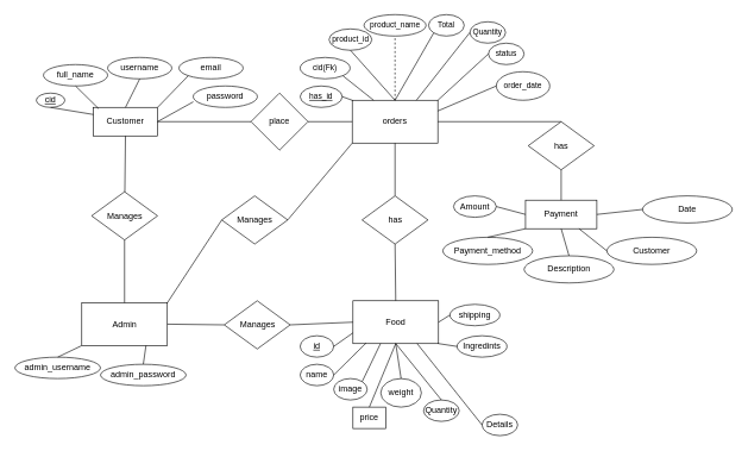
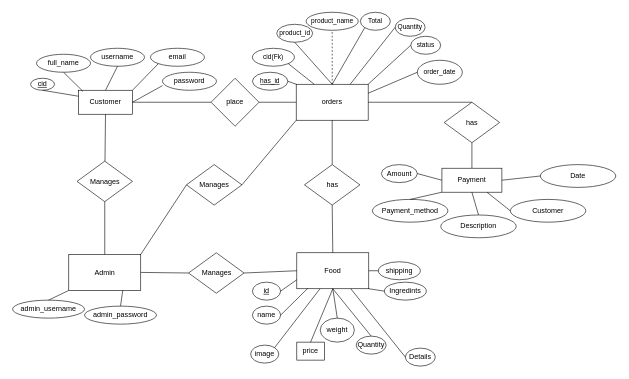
- <mxCell id="57" value="shipping" style="ellipse;whiteSpace=wrap;html=1;" parent="1" vertex="1"><mxGeometry x="630" y="426" width="70" height="30" as="geometry" /></mxCell>
+ <mxCell id="57" value="shipping" style="ellipse;whiteSpace=wrap;html=1;" parent="1" vertex="1"><mxGeometry x="630" y="436" width="70" height="30" as="geometry" /></mxCell>
- <mxCell id="51" value="image" style="ellipse;whiteSpace=wrap;html=1;" parent="1" vertex="1"><mxGeometry x="467" y="530" width="47" height="30" as="geometry" /></mxCell>
+ <mxCell id="51" value="image" style="ellipse;whiteSpace=wrap;html=1;" parent="1" vertex="1"><mxGeometry x="417" y="575" width="47" height="30" as="geometry" /></mxCell>
